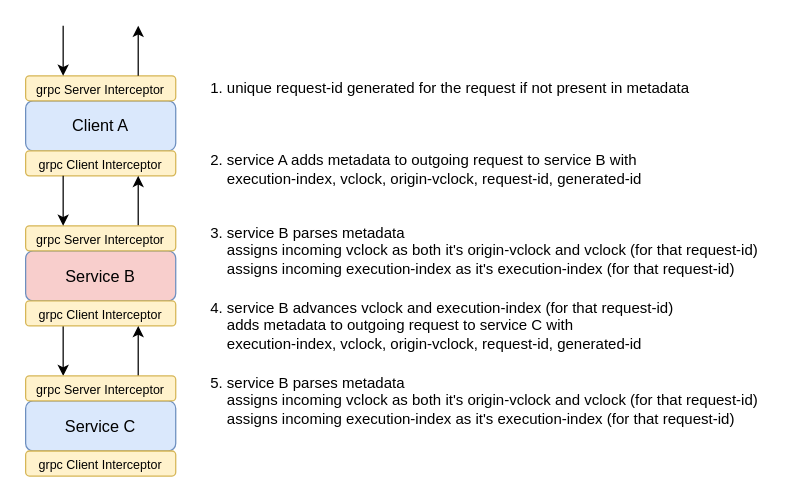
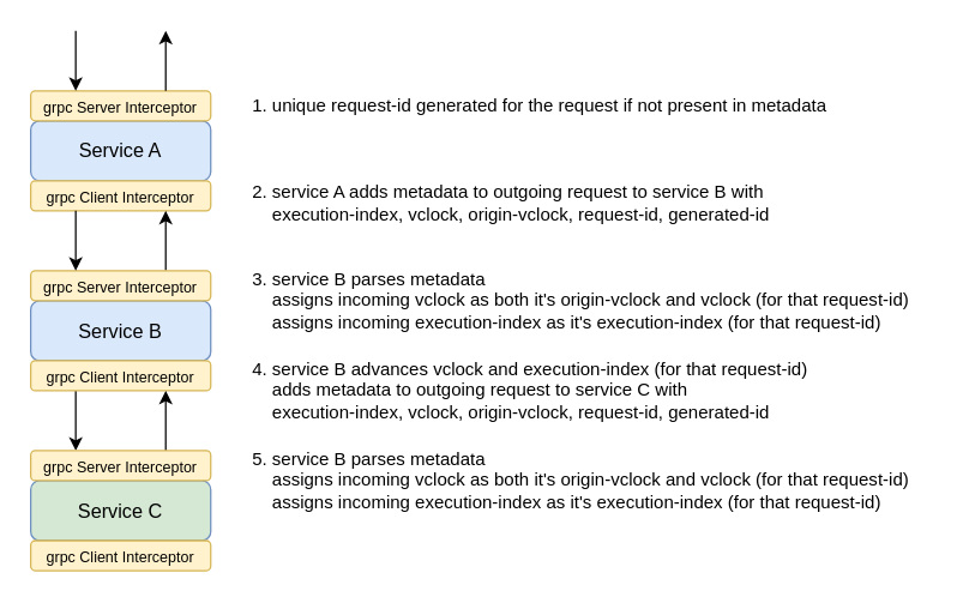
- <mxCell id="2" value="Client A" style="rounded=1;whiteSpace=wrap;html=1;fontSize=13;glass=0;strokeWidth=1;shadow=0;fillColor=#dae8fc;strokeColor=#6c8ebf;" parent="1" vertex="1"><mxGeometry x="20" y="80" width="120" height="40" as="geometry" /></mxCell>
+ <mxCell id="2" value="Service A" style="rounded=1;whiteSpace=wrap;html=1;fontSize=13;glass=0;strokeWidth=1;shadow=0;fillColor=#dae8fc;strokeColor=#6c8ebf;" parent="1" vertex="1"><mxGeometry x="20" y="80" width="120" height="40" as="geometry" /></mxCell>
- <mxCell id="8" value="Service B" style="rounded=1;whiteSpace=wrap;html=1;fontSize=13;glass=0;strokeWidth=1;shadow=0;fillColor=#f8cecc;strokeColor=#6c8ebf;" parent="1" vertex="1"><mxGeometry x="20" y="200" width="120" height="40" as="geometry" /></mxCell>
+ <mxCell id="8" value="Service B" style="rounded=1;whiteSpace=wrap;html=1;fontSize=13;glass=0;strokeWidth=1;shadow=0;fillColor=#dae8fc;strokeColor=#6c8ebf;" parent="1" vertex="1"><mxGeometry x="20" y="200" width="120" height="40" as="geometry" /></mxCell>
- <mxCell id="13" value="Service C" style="rounded=1;whiteSpace=wrap;html=1;fontSize=13;glass=0;strokeWidth=1;shadow=0;fillColor=#dae8fc;strokeColor=#6c8ebf;" parent="1" vertex="1"><mxGeometry x="20" y="320" width="120" height="40" as="geometry" /></mxCell>
+ <mxCell id="13" value="Service C" style="rounded=1;whiteSpace=wrap;html=1;fontSize=13;glass=0;strokeWidth=1;shadow=0;fillColor=#d5e8d4;strokeColor=#6c8ebf;" parent="1" vertex="1"><mxGeometry x="20" y="320" width="120" height="40" as="geometry" /></mxCell>
